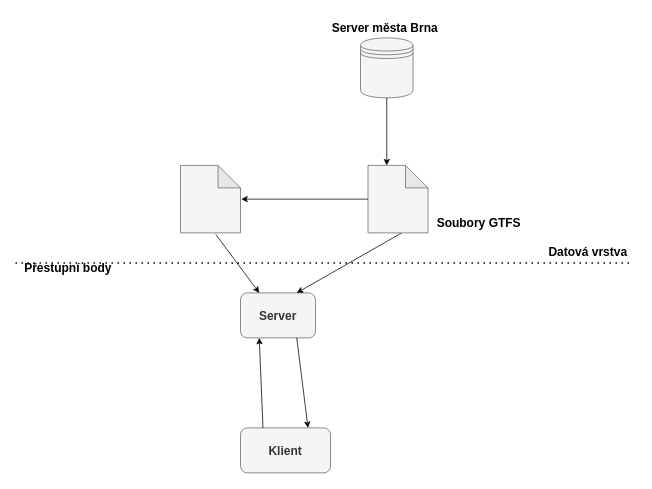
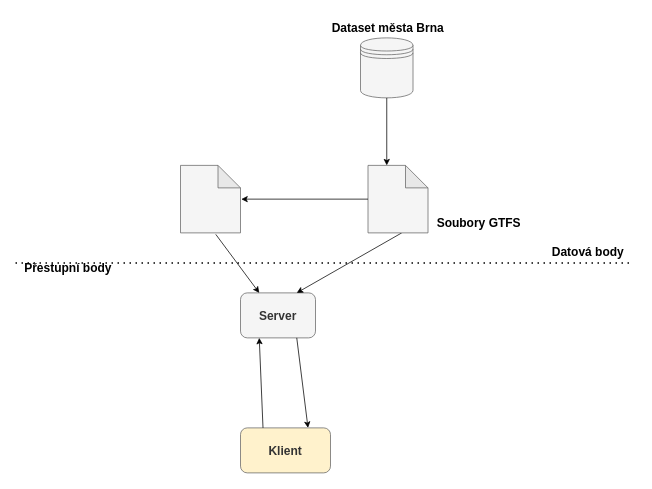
- <mxCell id="15" value="&lt;font style=&quot;font-size: 16px;&quot;&gt;&lt;b&gt;Server města Brna&lt;br&gt;&lt;/b&gt;&lt;/font&gt;" style="text;whiteSpace=wrap;html=1;" vertex="1" parent="1"><mxGeometry x="440" y="20" width="165" height="40" as="geometry" /></mxCell>
+ <mxCell id="15" value="&lt;font style=&quot;font-size: 16px;&quot;&gt;&lt;b&gt;Dataset města Brna&lt;br&gt;&lt;/b&gt;&lt;/font&gt;" style="text;whiteSpace=wrap;html=1;" vertex="1" parent="1"><mxGeometry x="440" y="20" width="165" height="40" as="geometry" /></mxCell>
- <mxCell id="17" value="&lt;b&gt;&lt;font style=&quot;font-size: 16px;&quot;&gt;Datová vrstva&lt;/font&gt;&lt;/b&gt;" style="text;html=1;align=center;verticalAlign=middle;whiteSpace=wrap;rounded=0;" vertex="1" parent="1"><mxGeometry x="720" y="320" width="127" height="30" as="geometry" /></mxCell>
+ <mxCell id="17" value="&lt;b&gt;&lt;font style=&quot;font-size: 16px;&quot;&gt;Datová body&lt;/font&gt;&lt;/b&gt;" style="text;html=1;align=center;verticalAlign=middle;whiteSpace=wrap;rounded=0;" vertex="1" parent="1"><mxGeometry x="720" y="320" width="127" height="30" as="geometry" /></mxCell>
- <mxCell id="2" value="&lt;b&gt;&lt;font style=&quot;font-size: 16px;&quot;&gt;Klient&lt;/font&gt;&lt;/b&gt;" style="rounded=1;whiteSpace=wrap;html=1;fillColor=#f5f5f5;fontColor=#333333;strokeColor=#666666;" parent="1" vertex="1"><mxGeometry x="320" y="570" width="120" height="60" as="geometry" /></mxCell>
+ <mxCell id="2" value="&lt;b&gt;&lt;font style=&quot;font-size: 16px;&quot;&gt;Klient&lt;/font&gt;&lt;/b&gt;" style="rounded=1;whiteSpace=wrap;html=1;fillColor=#fff2cc;fontColor=#333333;strokeColor=#666666;" parent="1" vertex="1"><mxGeometry x="320" y="570" width="120" height="60" as="geometry" /></mxCell>
